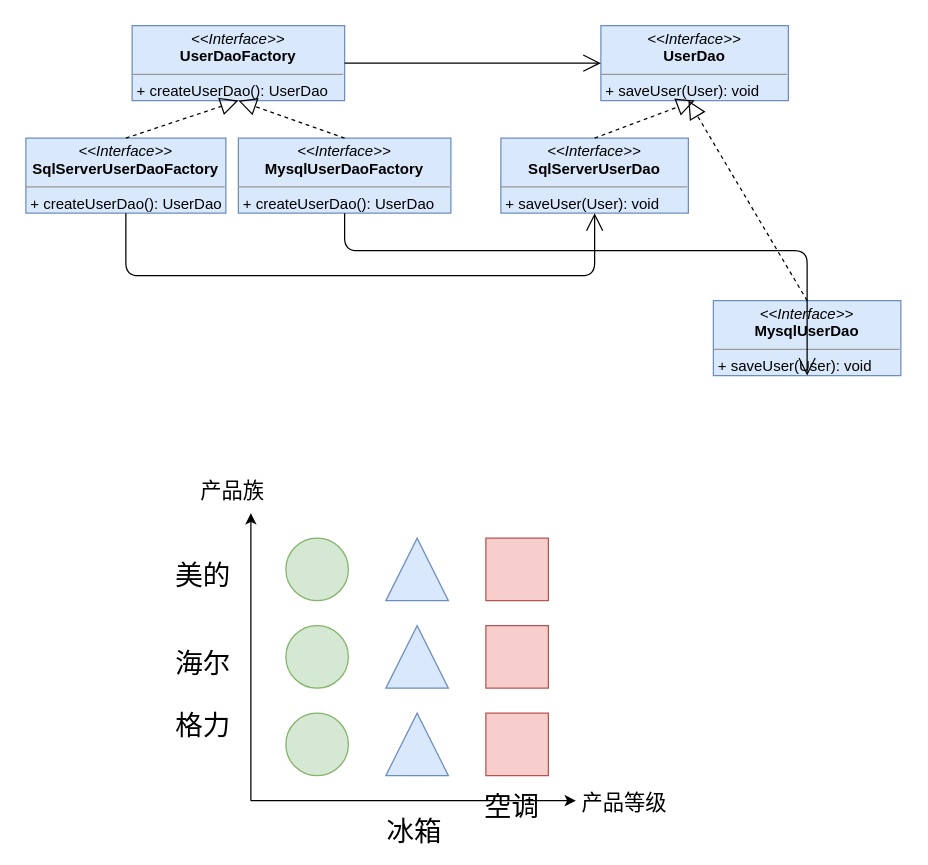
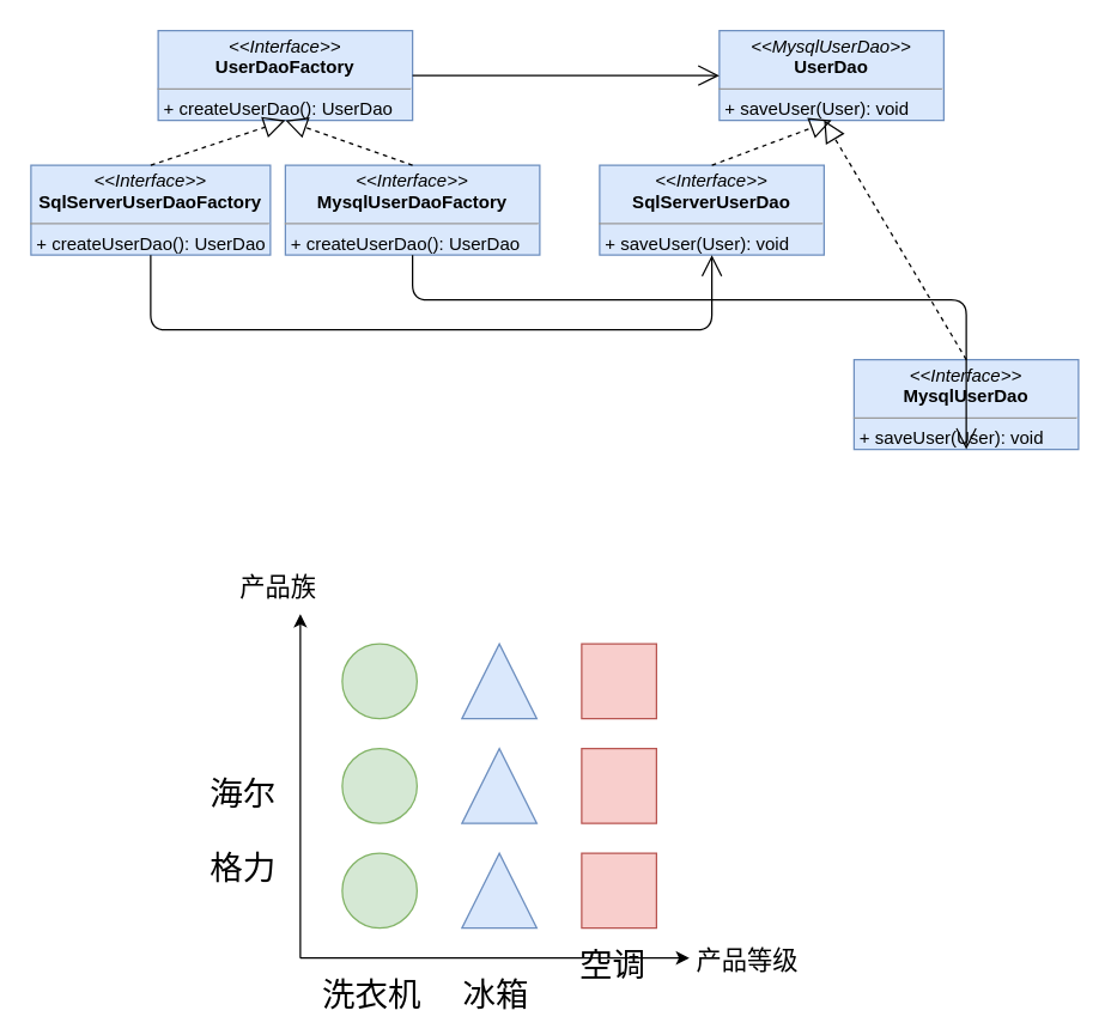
- <mxCell id="5" value="&lt;p style=&quot;margin: 0px ; margin-top: 4px ; text-align: center&quot;&gt;&lt;i&gt;&amp;lt;&amp;lt;Interface&amp;gt;&amp;gt;&lt;/i&gt;&lt;br&gt;&lt;b&gt;UserDao&lt;/b&gt;&lt;/p&gt;&lt;hr size=&quot;1&quot;&gt;&lt;p style=&quot;margin: 0px ; margin-left: 4px&quot;&gt;&lt;/p&gt;&lt;p style=&quot;margin: 0px ; margin-left: 4px&quot;&gt;+ saveUser(User): void&lt;br&gt;&lt;br&gt;&lt;/p&gt;" style="verticalAlign=top;align=left;overflow=fill;fontSize=12;fontFamily=Helvetica;html=1;fillColor=#dae8fc;strokeColor=#6c8ebf;" vertex="1" parent="1"><mxGeometry x="480" y="20" width="150" height="60" as="geometry" /></mxCell>
+ <mxCell id="5" value="&lt;p style=&quot;margin: 0px ; margin-top: 4px ; text-align: center&quot;&gt;&lt;i&gt;&amp;lt;&amp;lt;MysqlUserDao&amp;gt;&amp;gt;&lt;/i&gt;&lt;br&gt;&lt;b&gt;UserDao&lt;/b&gt;&lt;/p&gt;&lt;hr size=&quot;1&quot;&gt;&lt;p style=&quot;margin: 0px ; margin-left: 4px&quot;&gt;&lt;/p&gt;&lt;p style=&quot;margin: 0px ; margin-left: 4px&quot;&gt;+ saveUser(User): void&lt;br&gt;&lt;br&gt;&lt;/p&gt;" style="verticalAlign=top;align=left;overflow=fill;fontSize=12;fontFamily=Helvetica;html=1;fillColor=#dae8fc;strokeColor=#6c8ebf;" vertex="1" parent="1"><mxGeometry x="480" y="20" width="150" height="60" as="geometry" /></mxCell>
- <mxCell id="26" value="&lt;font style=&quot;font-size: 22px&quot;&gt;美的&lt;/font&gt;" style="text;html=1;resizable=0;points=[];autosize=1;align=left;verticalAlign=top;spacingTop=-4;" vertex="1" parent="1"><mxGeometry x="138" y="445" width="60" height="20" as="geometry" /></mxCell>
+ <mxCell id="29" value="&lt;font style=&quot;font-size: 22px&quot;&gt;洗衣机&lt;/font&gt;" style="text;html=1;resizable=0;points=[];autosize=1;align=left;verticalAlign=top;spacingTop=-4;" vertex="1" parent="1"><mxGeometry x="213" y="650" width="80" height="20" as="geometry" /></mxCell>
